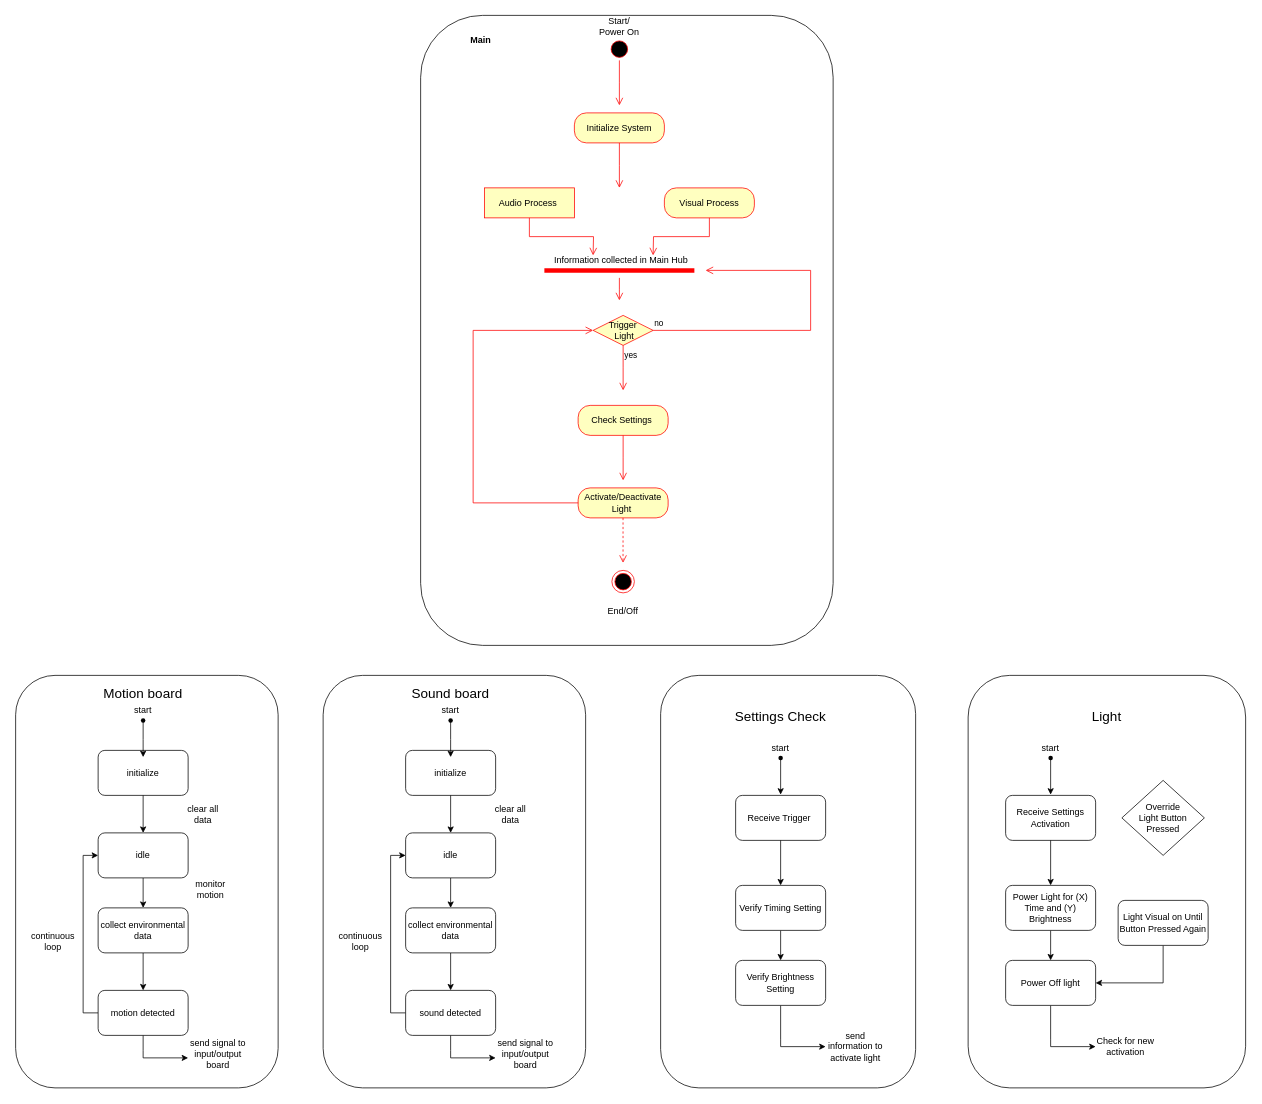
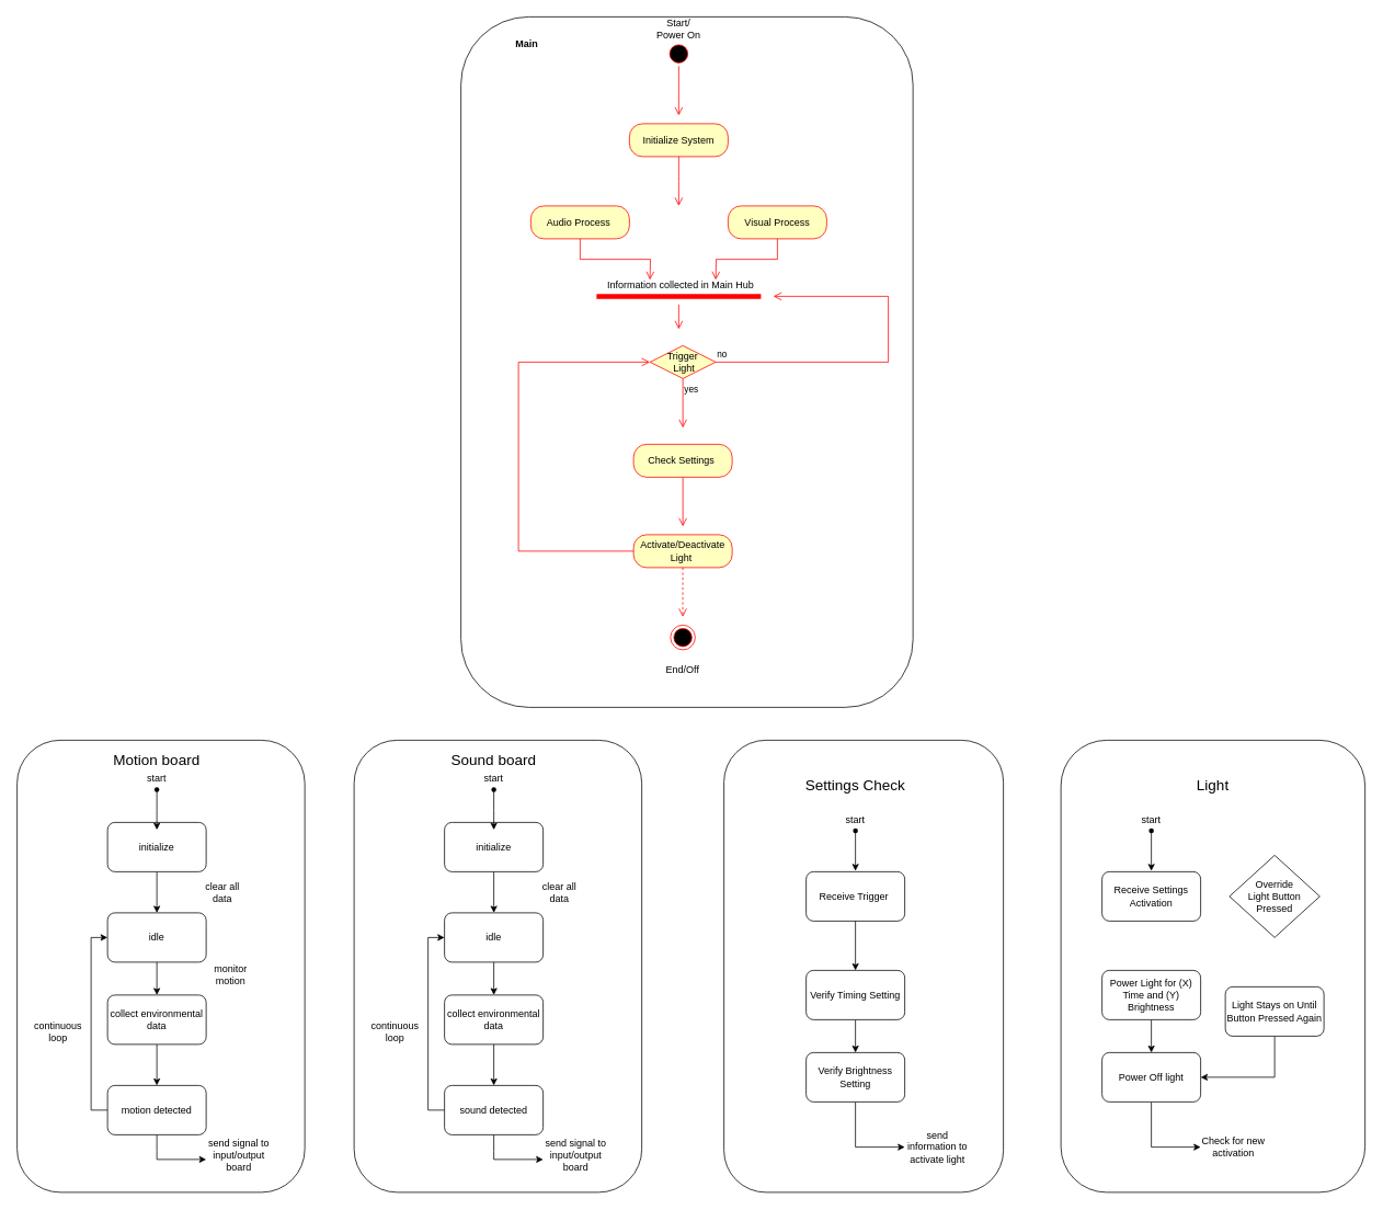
- <mxCell id="25" value="Audio Process&amp;nbsp;" style="whiteSpace=wrap;html=1;arcSize=40;fontColor=#000000;fillColor=#ffffc0;strokeColor=#ff0000;rounded=0;" parent="1" vertex="1"><mxGeometry x="645" y="250" width="120" height="40" as="geometry" /></mxCell>
+ <mxCell id="25" value="Audio Process&amp;nbsp;" style="rounded=1;whiteSpace=wrap;html=1;arcSize=40;fontColor=#000000;fillColor=#ffffc0;strokeColor=#ff0000;" parent="1" vertex="1"><mxGeometry x="645" y="250" width="120" height="40" as="geometry" /></mxCell>
- <mxCell id="60" value="" style="endArrow=classic;html=1;rounded=0;exitX=0.5;exitY=1;exitDx=0;exitDy=0;entryX=0.5;entryY=0;entryDx=0;entryDy=0;" parent="1" source="56" target="58" edge="1"><mxGeometry width="50" height="50" relative="1" as="geometry"><mxPoint x="1310" y="1270" as="sourcePoint" /><mxPoint x="1360" y="1220" as="targetPoint" /></mxGeometry></mxCell>
- <mxCell id="69" value="Light Visual on Until Button Pressed Again" style="rounded=1;whiteSpace=wrap;html=1;" parent="1" vertex="1"><mxGeometry x="1490" y="1200" width="120" height="60" as="geometry" /></mxCell>
+ <mxCell id="69" value="Light Stays on Until Button Pressed Again" style="rounded=1;whiteSpace=wrap;html=1;" parent="1" vertex="1"><mxGeometry x="1490" y="1200" width="120" height="60" as="geometry" /></mxCell>
